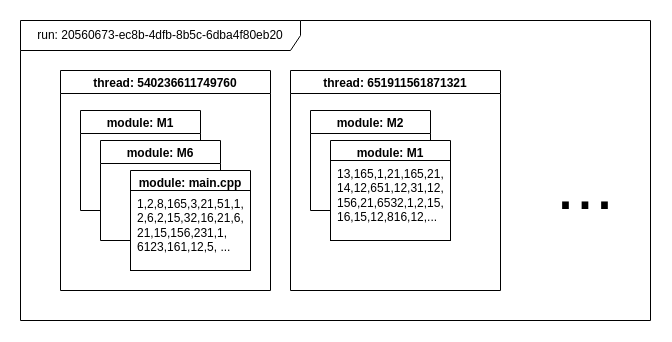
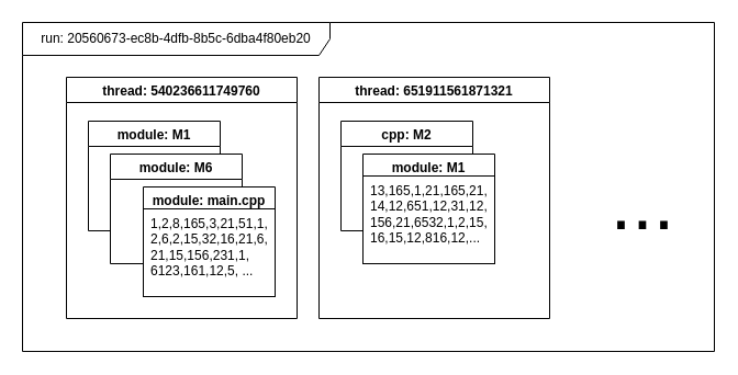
- <mxCell id="5" value="module: M2" style="swimlane;" vertex="1" parent="4"><mxGeometry x="20" y="40" width="120" height="100" as="geometry" /></mxCell>
+ <mxCell id="5" value="cpp: M2" style="swimlane;" vertex="1" parent="4"><mxGeometry x="20" y="40" width="120" height="100" as="geometry" /></mxCell>
